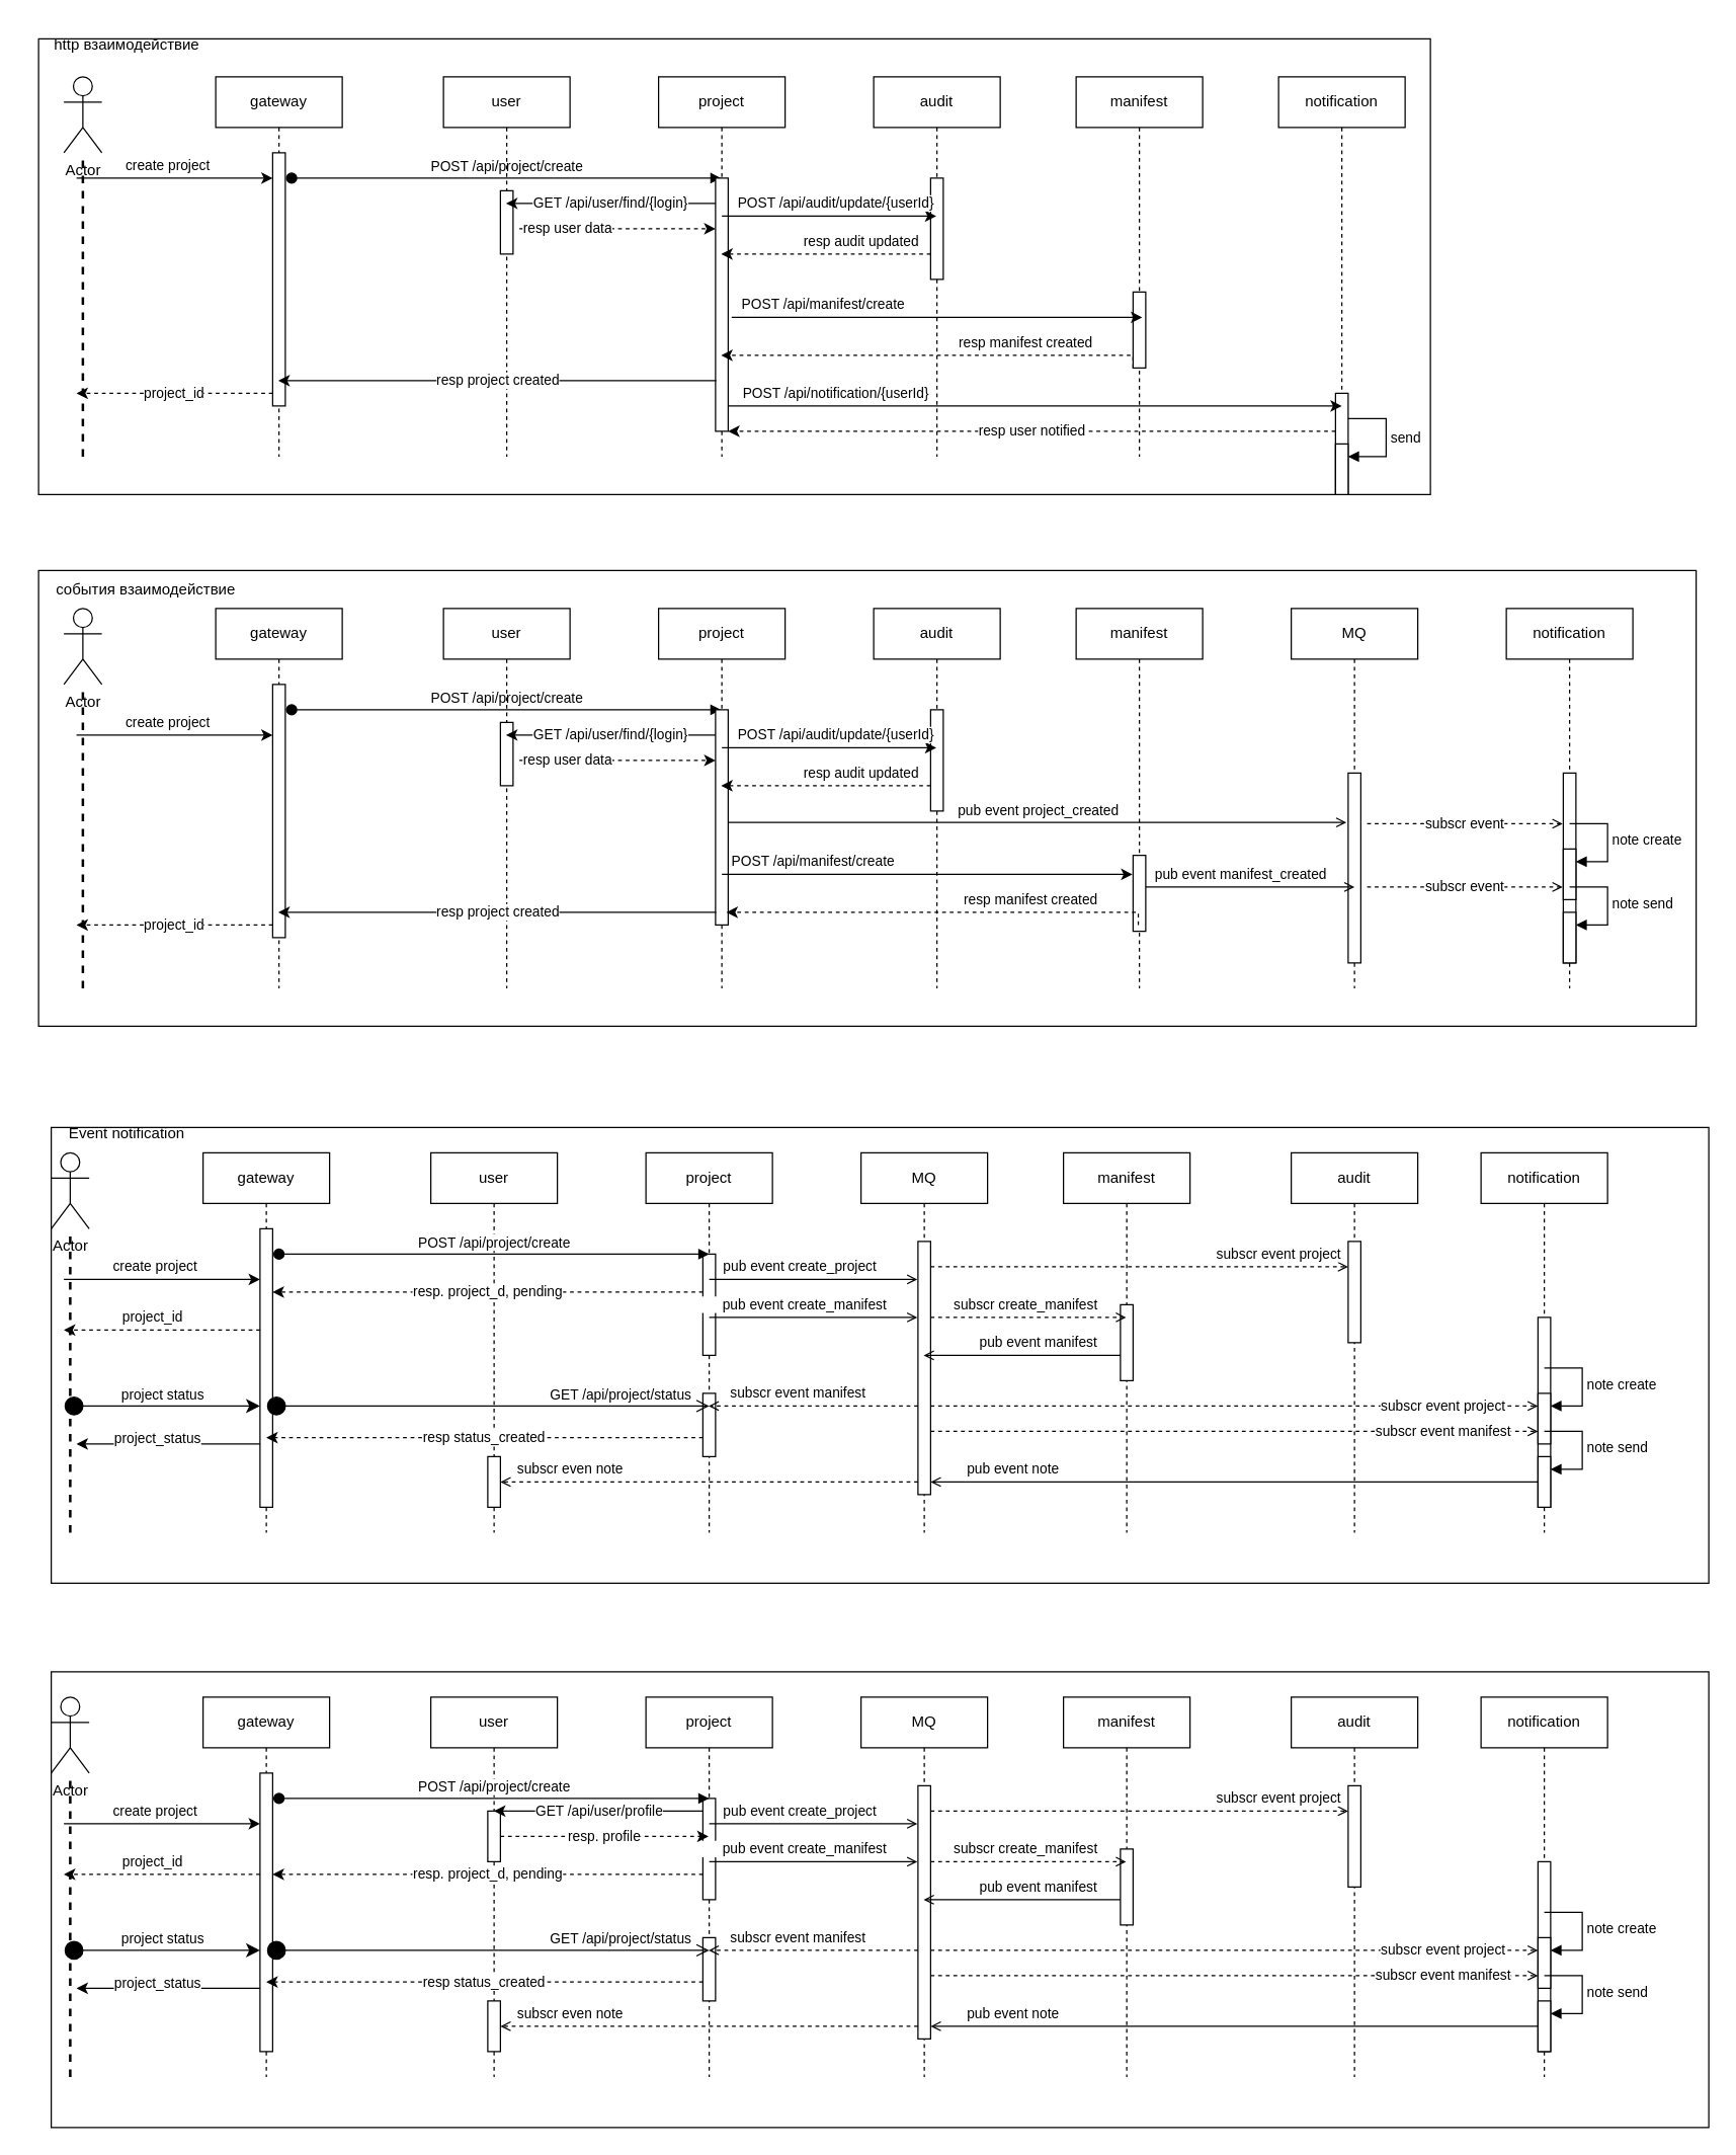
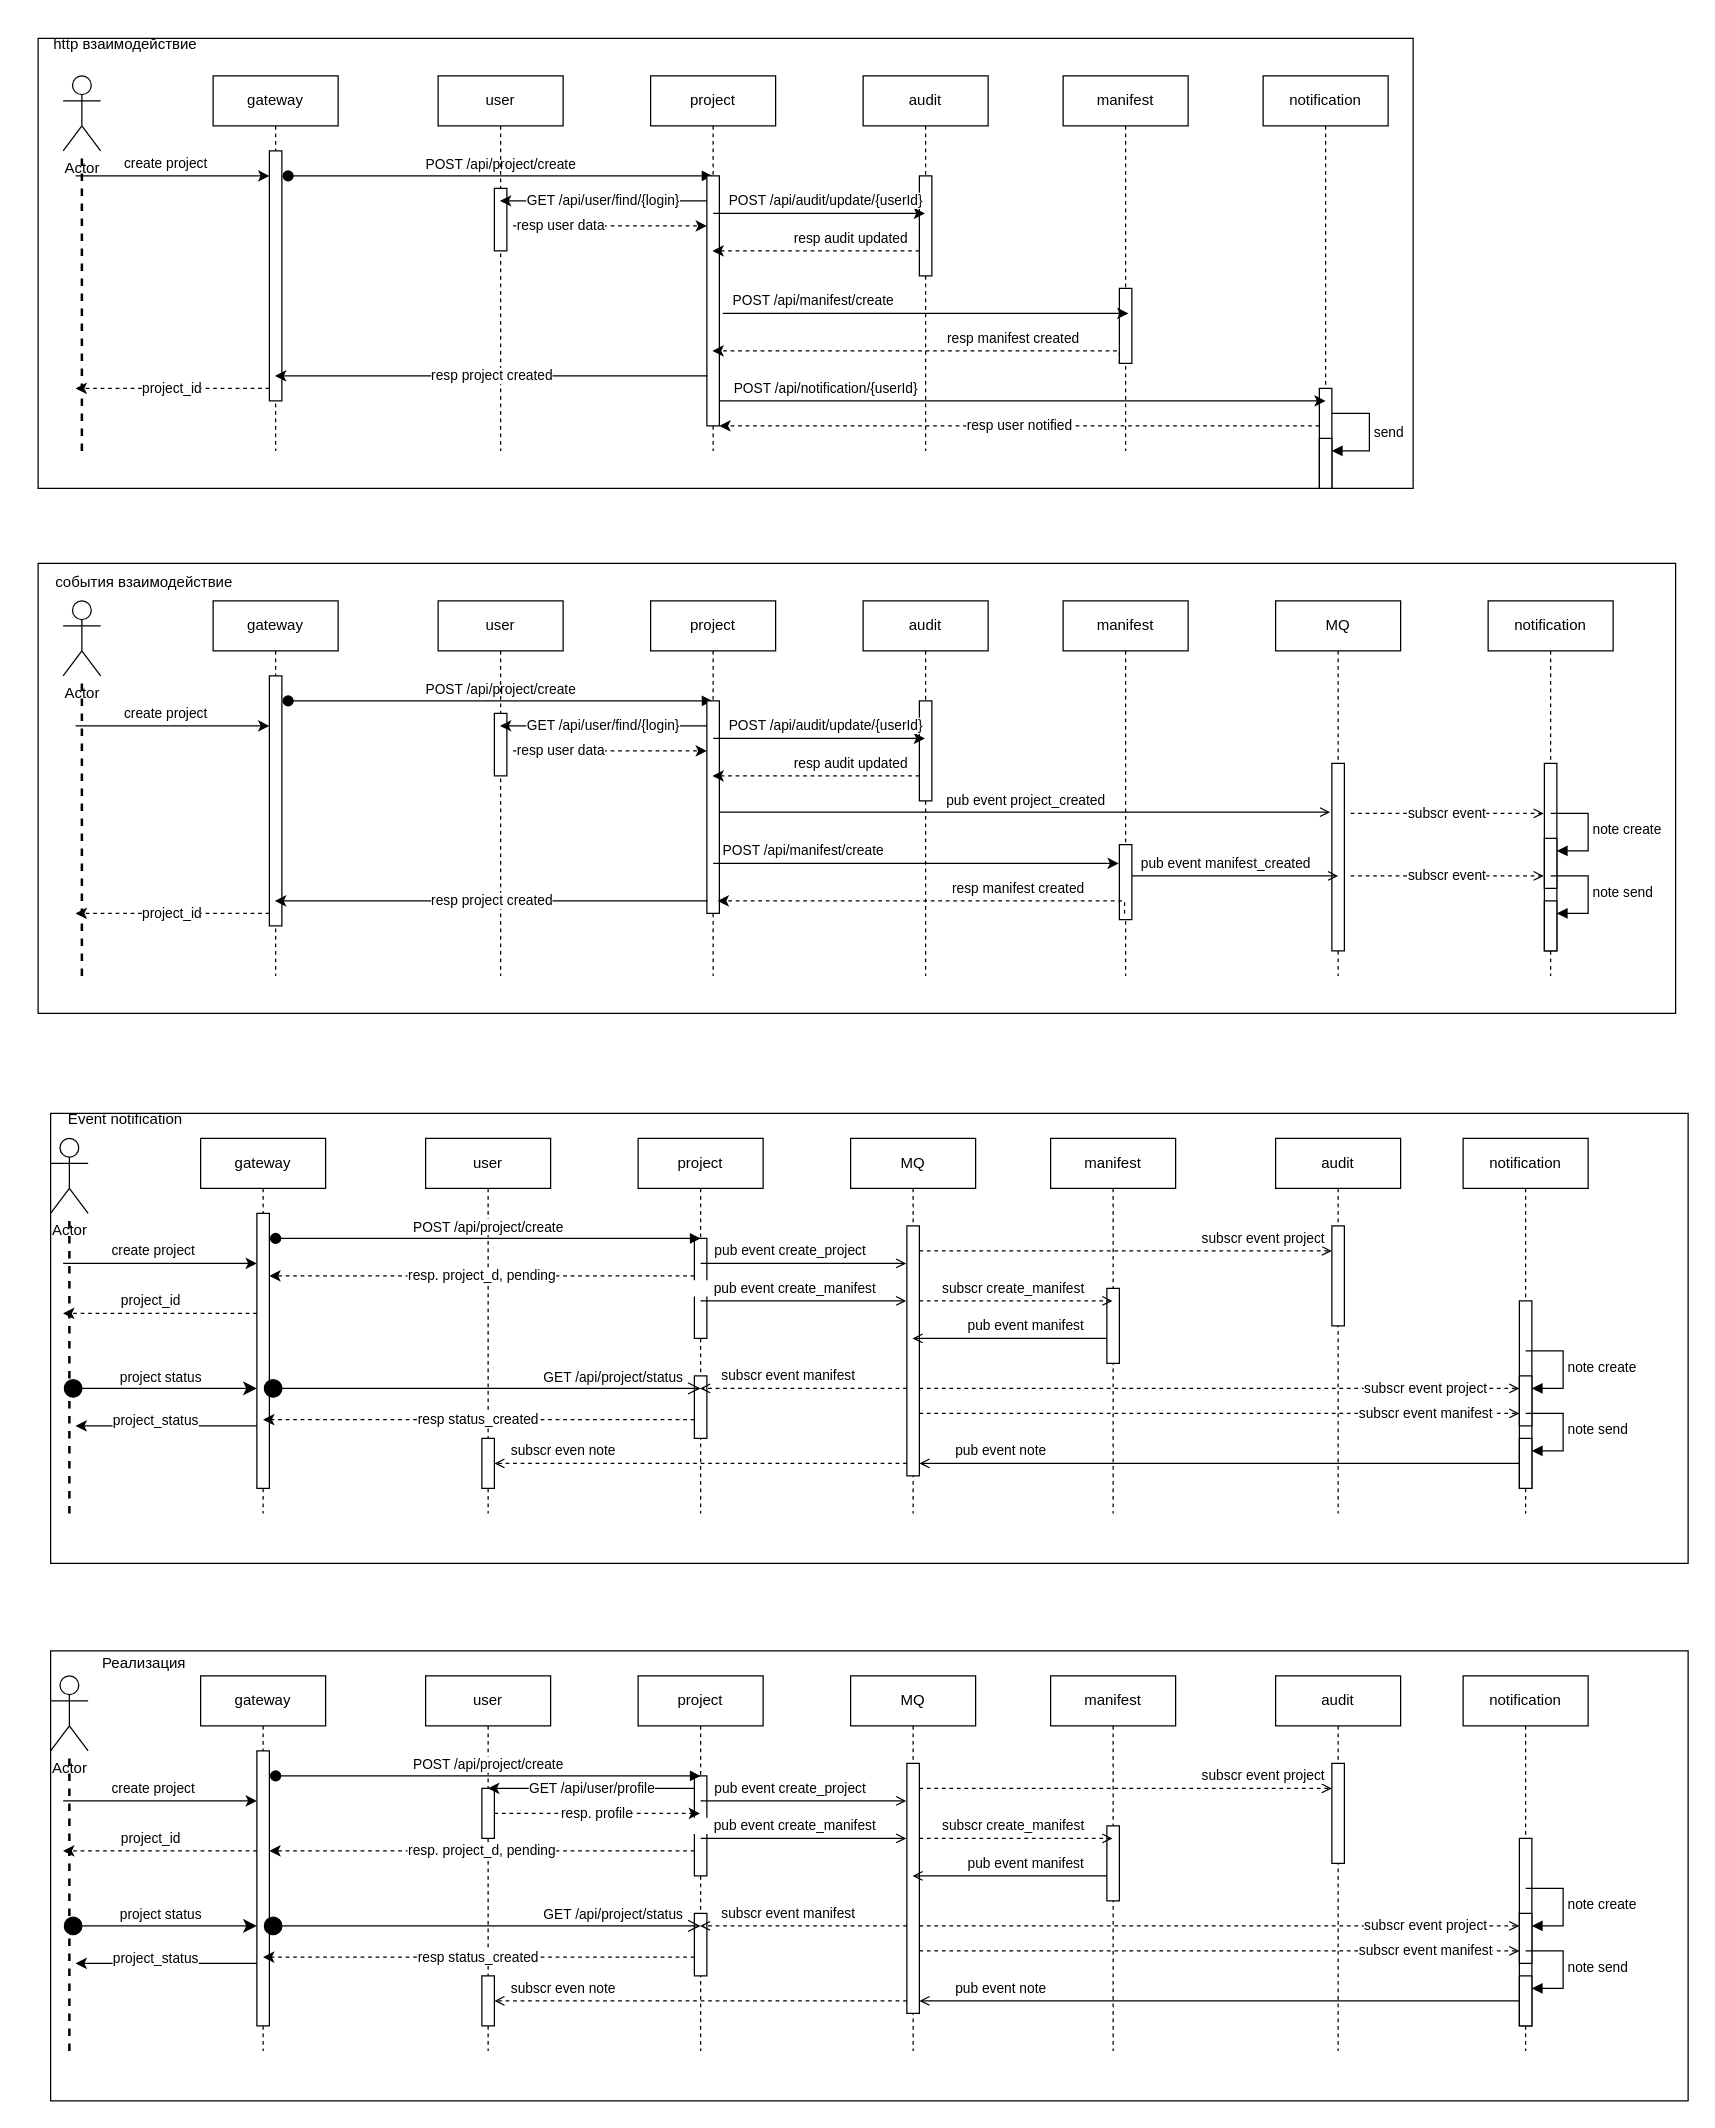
+ <mxCell id="158" value="Реализация" style="text;html=1;align=center;verticalAlign=middle;whiteSpace=wrap;rounded=0;" parent="1" vertex="1"><mxGeometry x="40" y="1320" width="150" height="20" as="geometry" /></mxCell>
